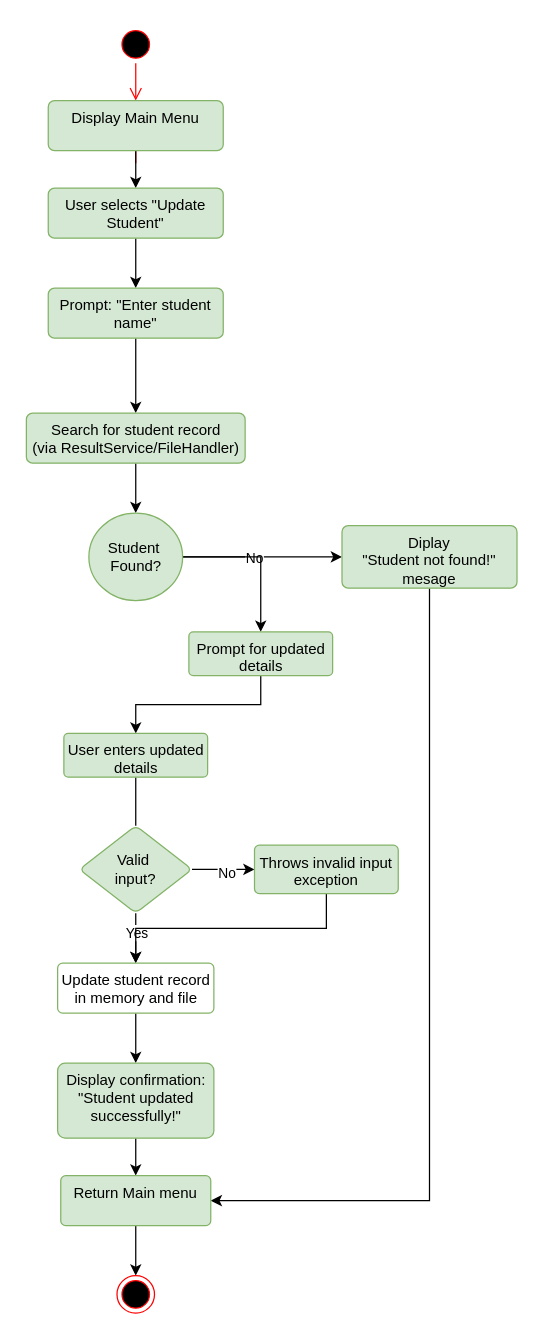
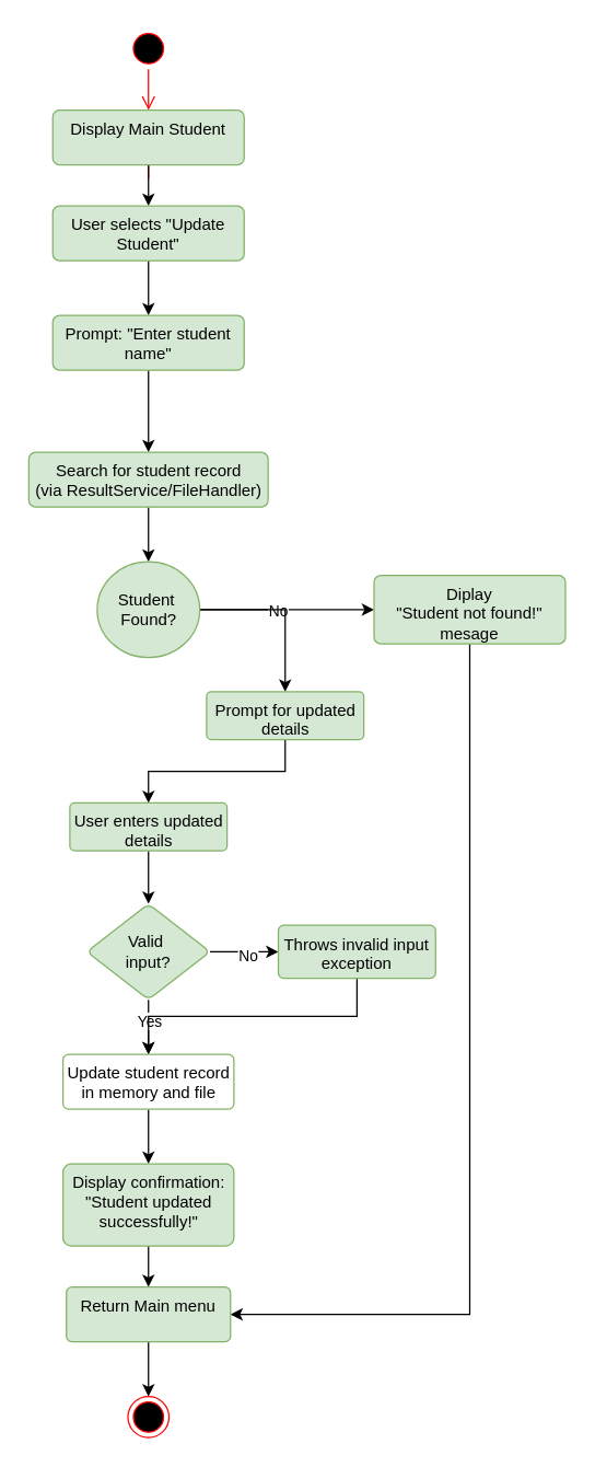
- <mxCell id="36" value="Display Main Menu" style="html=1;align=center;verticalAlign=top;rounded=1;absoluteArcSize=1;arcSize=10;dashed=0;whiteSpace=wrap;fillColor=#d5e8d4;strokeColor=#82b366;" parent="1" vertex="1"><mxGeometry x="38" y="80" width="140" height="40" as="geometry" /></mxCell>
+ <mxCell id="36" value="Display Main Student" style="html=1;align=center;verticalAlign=top;rounded=1;absoluteArcSize=1;arcSize=10;dashed=0;whiteSpace=wrap;fillColor=#d5e8d4;strokeColor=#82b366;" parent="1" vertex="1"><mxGeometry x="38" y="80" width="140" height="40" as="geometry" /></mxCell>
- <mxCell id="19" value="" style="edgeStyle=orthogonalEdgeStyle;rounded=0;orthogonalLoop=1;jettySize=auto;html=1;endArrow=none;" parent="1" source="20" target="25" edge="1"><mxGeometry relative="1" as="geometry" /></mxCell>
+ <mxCell id="19" value="" style="edgeStyle=orthogonalEdgeStyle;rounded=0;orthogonalLoop=1;jettySize=auto;html=1;" parent="1" source="20" target="25" edge="1"><mxGeometry relative="1" as="geometry" /></mxCell>
